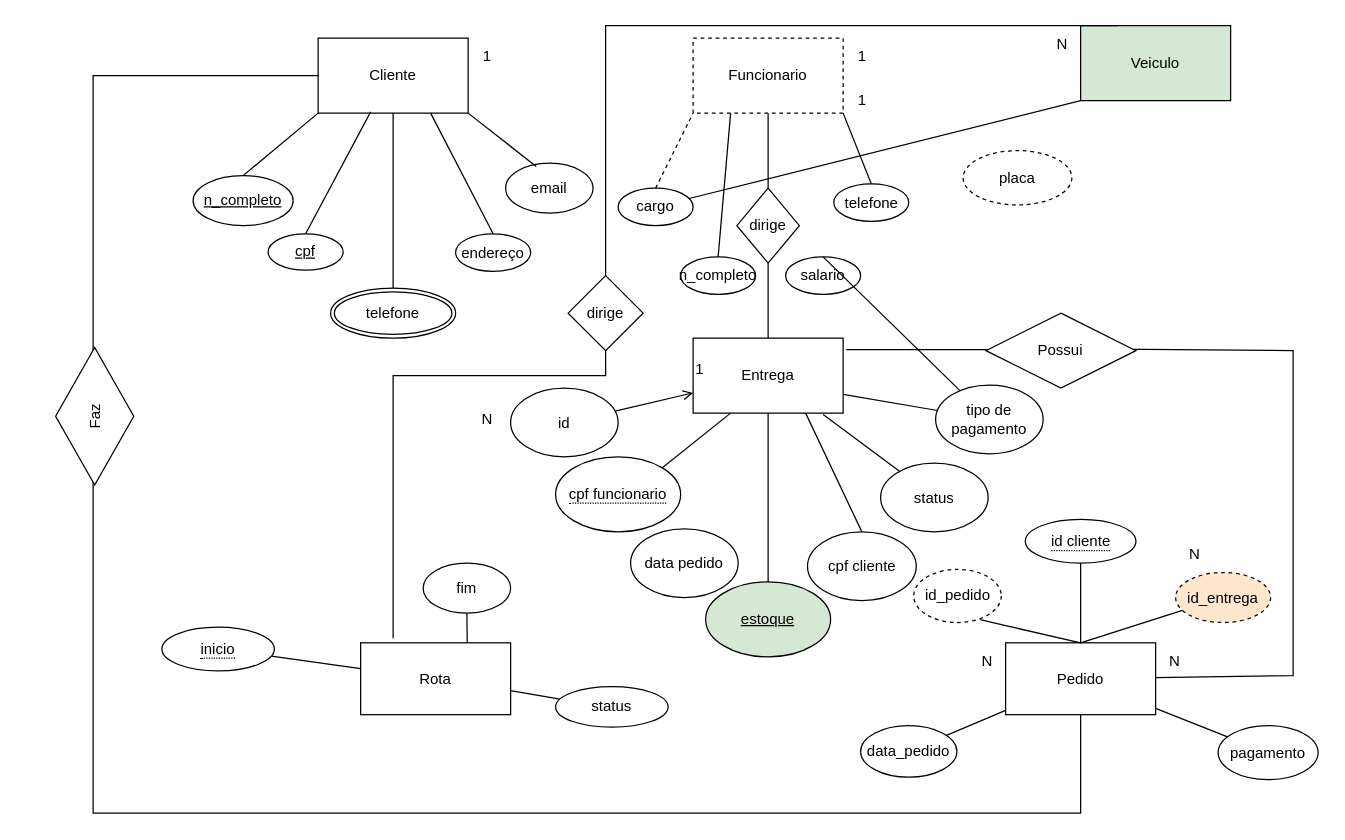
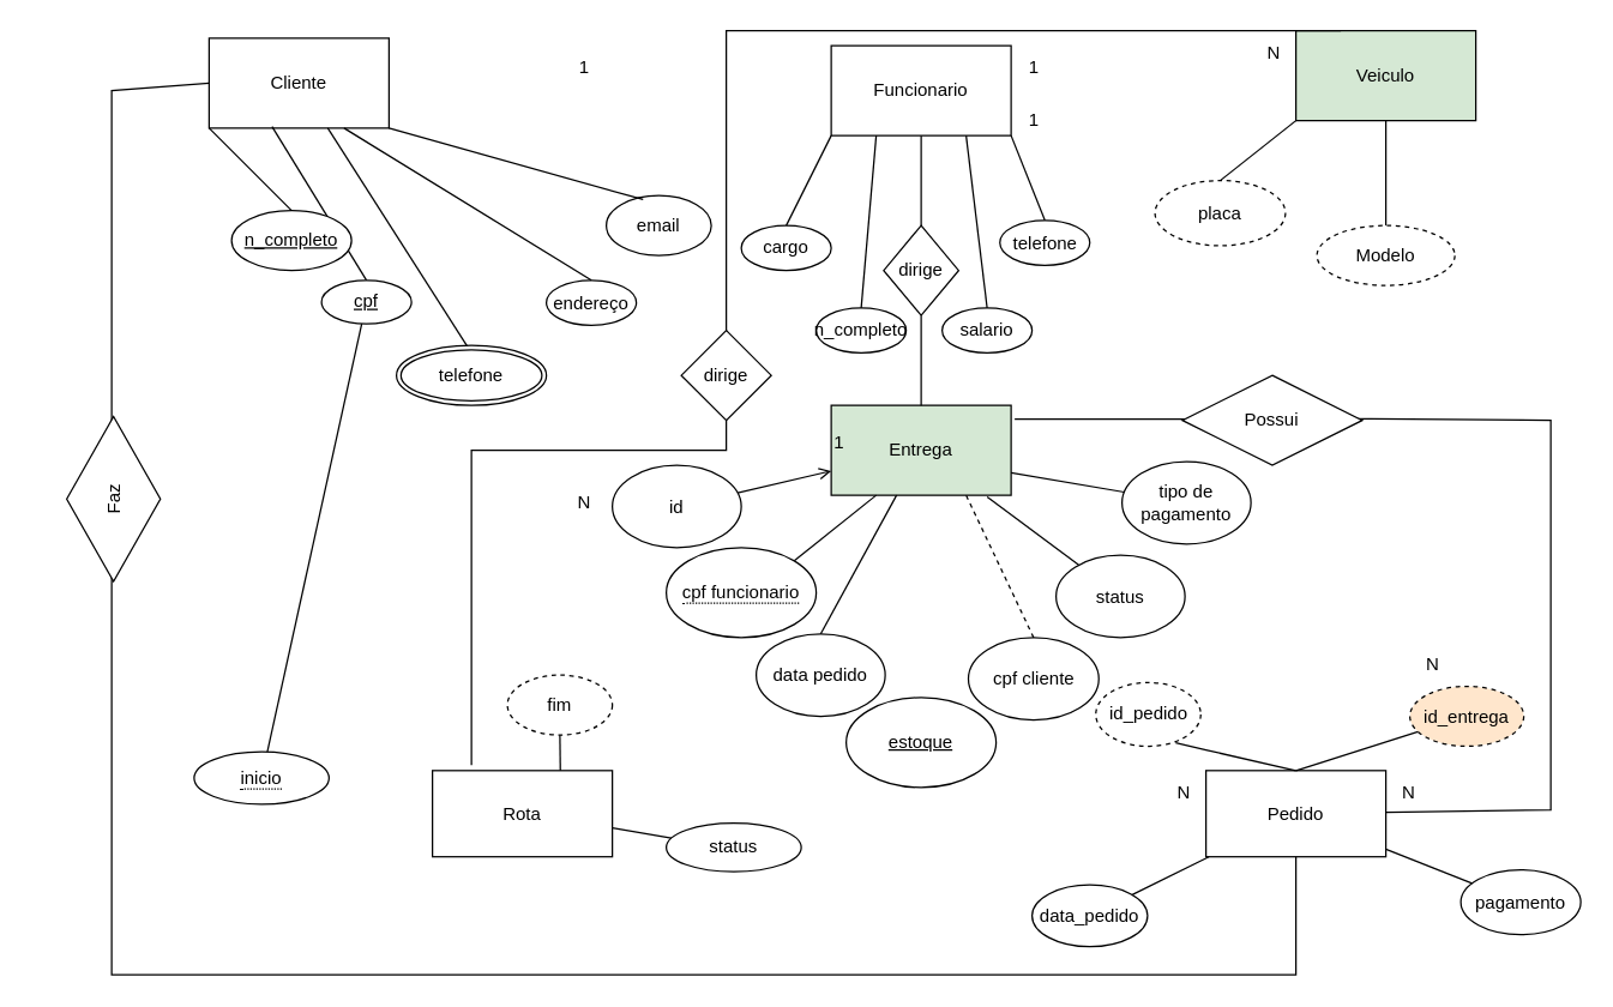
- <mxCell id="2" value="Cliente" style="rounded=0;whiteSpace=wrap;html=1;" parent="1" vertex="1"><mxGeometry x="254" y="30" width="120" height="60" as="geometry" /></mxCell>
+ <mxCell id="2" value="Cliente" style="rounded=0;whiteSpace=wrap;html=1;" parent="1" vertex="1"><mxGeometry x="139" y="25" width="120" height="60" as="geometry" /></mxCell>
- <mxCell id="3" value="Funcionario" style="rounded=0;whiteSpace=wrap;html=1;dashed=1;" parent="1" vertex="1"><mxGeometry x="554" y="30" width="120" height="60" as="geometry" /></mxCell>
+ <mxCell id="3" value="Funcionario" style="rounded=0;whiteSpace=wrap;html=1;" parent="1" vertex="1"><mxGeometry x="554" y="30" width="120" height="60" as="geometry" /></mxCell>
+ <mxCell id="29" value="" style="endArrow=none;html=1;rounded=0;exitX=0.5;exitY=1;exitDx=0;exitDy=0;entryX=0.5;entryY=0;entryDx=0;entryDy=0;" parent="1" source="4" target="63" edge="1"><mxGeometry width="50" height="50" relative="1" as="geometry"><mxPoint x="894" y="150" as="sourcePoint" /><mxPoint x="970" y="150" as="targetPoint" /></mxGeometry></mxCell>
- <mxCell id="28" value="" style="endArrow=none;html=1;rounded=0;exitX=0;exitY=1;exitDx=0;exitDy=0;" parent="1" source="4" target="13" edge="1"><mxGeometry width="50" height="50" relative="1" as="geometry"><mxPoint x="875" y="150" as="sourcePoint" /><mxPoint x="854" y="146.55" as="targetPoint" /></mxGeometry></mxCell>
+ <mxCell id="28" value="" style="endArrow=none;html=1;rounded=0;exitX=0;exitY=1;exitDx=0;exitDy=0;entryX=0.5;entryY=0;entryDx=0;entryDy=0;" parent="1" source="4" target="62" edge="1"><mxGeometry width="50" height="50" relative="1" as="geometry"><mxPoint x="875" y="150" as="sourcePoint" /><mxPoint x="854" y="146.55" as="targetPoint" /></mxGeometry></mxCell>
- <mxCell id="19" value="" style="endArrow=none;html=1;rounded=0;exitX=0.5;exitY=0;exitDx=0;exitDy=0;entryX=0;entryY=1;entryDx=0;entryDy=0;dashed=1;" parent="1" source="13" target="3" edge="1"><mxGeometry width="50" height="50" relative="1" as="geometry"><mxPoint x="618" y="220" as="sourcePoint" /><mxPoint x="624" y="150" as="targetPoint" /></mxGeometry></mxCell>
+ <mxCell id="19" value="" style="endArrow=none;html=1;rounded=0;exitX=0.5;exitY=0;exitDx=0;exitDy=0;entryX=0;entryY=1;entryDx=0;entryDy=0;" parent="1" source="13" target="3" edge="1"><mxGeometry width="50" height="50" relative="1" as="geometry"><mxPoint x="618" y="220" as="sourcePoint" /><mxPoint x="624" y="150" as="targetPoint" /></mxGeometry></mxCell>
+ <mxCell id="63" value="Modelo" style="ellipse;whiteSpace=wrap;html=1;align=center;dashed=1;" parent="1" vertex="1"><mxGeometry x="878" y="150" width="92" height="40" as="geometry" /></mxCell>
- <mxCell id="20" value="" style="endArrow=none;html=1;rounded=0;exitX=0.5;exitY=0;exitDx=0;exitDy=0;" parent="1" source="15" target="27" edge="1"><mxGeometry width="50" height="50" relative="1" as="geometry"><mxPoint x="694" y="220" as="sourcePoint" /><mxPoint x="654" y="150" as="targetPoint" /></mxGeometry></mxCell>
+ <mxCell id="20" value="" style="endArrow=none;html=1;rounded=0;entryX=0.75;entryY=1;entryDx=0;entryDy=0;exitX=0.5;exitY=0;exitDx=0;exitDy=0;" parent="1" source="15" target="3" edge="1"><mxGeometry width="50" height="50" relative="1" as="geometry"><mxPoint x="694" y="220" as="sourcePoint" /><mxPoint x="654" y="150" as="targetPoint" /></mxGeometry></mxCell>
- <mxCell id="5" value="Entrega" style="rounded=0;whiteSpace=wrap;html=1;" parent="1" vertex="1"><mxGeometry x="554" y="270" width="120" height="60" as="geometry" /></mxCell>
+ <mxCell id="5" value="Entrega" style="rounded=0;whiteSpace=wrap;html=1;fillColor=#d5e8d4;" parent="1" vertex="1"><mxGeometry x="554" y="270" width="120" height="60" as="geometry" /></mxCell>
+ <mxCell id="34" value="" style="endArrow=none;html=1;rounded=0;exitX=0.5;exitY=0;exitDx=0;exitDy=0;" parent="1" source="24" target="5" edge="1"><mxGeometry width="50" height="50" relative="1" as="geometry"><mxPoint x="671" y="615" as="sourcePoint" /><mxPoint x="737" y="588" as="targetPoint" /></mxGeometry></mxCell>
- <mxCell id="36" value="" style="endArrow=none;html=1;rounded=0;exitX=0.5;exitY=0;exitDx=0;exitDy=0;entryX=0.75;entryY=1;entryDx=0;entryDy=0;" parent="1" source="26" target="5" edge="1"><mxGeometry width="50" height="50" relative="1" as="geometry"><mxPoint x="776" y="850" as="sourcePoint" /><mxPoint x="791" y="826" as="targetPoint" /></mxGeometry></mxCell>
+ <mxCell id="36" value="" style="endArrow=none;html=1;rounded=0;exitX=0.5;exitY=0;exitDx=0;exitDy=0;entryX=0.75;entryY=1;entryDx=0;entryDy=0;dashed=1;" parent="1" source="26" target="5" edge="1"><mxGeometry width="50" height="50" relative="1" as="geometry"><mxPoint x="776" y="850" as="sourcePoint" /><mxPoint x="791" y="826" as="targetPoint" /></mxGeometry></mxCell>
- <mxCell id="37" value="" style="endArrow=none;html=1;rounded=0;entryX=0.5;entryY=1;entryDx=0;entryDy=0;" parent="1" source="46" target="5" edge="1"><mxGeometry width="50" height="50" relative="1" as="geometry"><mxPoint x="737" y="820" as="sourcePoint" /><mxPoint x="804" y="590" as="targetPoint" /></mxGeometry></mxCell>
- <mxCell id="57" value="&lt;span style=&quot;border-bottom: 1px dotted&quot;&gt;id cliente&lt;/span&gt;" style="ellipse;whiteSpace=wrap;html=1;align=center;" parent="1" vertex="1"><mxGeometry x="819.75" y="415" width="88.5" height="35" as="geometry" /></mxCell>
- <mxCell id="22" value="fim" style="ellipse;whiteSpace=wrap;html=1;" parent="1" vertex="1"><mxGeometry x="338" y="450" width="70" height="40" as="geometry" /></mxCell>
+ <mxCell id="22" value="fim" style="ellipse;whiteSpace=wrap;html=1;dashed=1;" parent="1" vertex="1"><mxGeometry x="338" y="450" width="70" height="40" as="geometry" /></mxCell>
- <mxCell id="60" value="" style="endArrow=none;html=1;rounded=0;exitX=0.5;exitY=1;exitDx=0;exitDy=0;entryX=0.5;entryY=0;entryDx=0;entryDy=0;" parent="1" source="57" target="53" edge="1"><mxGeometry width="50" height="50" relative="1" as="geometry"><mxPoint x="704" y="430" as="sourcePoint" /><mxPoint x="544" y="210" as="targetPoint" /></mxGeometry></mxCell>
- <mxCell id="46" value="estoque" style="ellipse;whiteSpace=wrap;html=1;align=center;fontStyle=4;fillColor=#d5e8d4;" parent="1" vertex="1"><mxGeometry x="564" y="465" width="100" height="60" as="geometry" /></mxCell>
+ <mxCell id="46" value="estoque" style="ellipse;whiteSpace=wrap;html=1;align=center;fontStyle=4;" parent="1" vertex="1"><mxGeometry x="564" y="465" width="100" height="60" as="geometry" /></mxCell>
- <mxCell id="31" value="" style="endArrow=none;html=1;rounded=0;" parent="1" source="48" target="69" edge="1"><mxGeometry width="50" height="50" relative="1" as="geometry"><mxPoint x="329" y="605" as="sourcePoint" /><mxPoint x="314" y="638.5" as="targetPoint" /></mxGeometry></mxCell>
+ <mxCell id="31" value="" style="endArrow=none;html=1;rounded=0;" parent="1" source="48" target="45" edge="1"><mxGeometry width="50" height="50" relative="1" as="geometry"><mxPoint x="329" y="605" as="sourcePoint" /><mxPoint x="314" y="638.5" as="targetPoint" /></mxGeometry></mxCell>
- <mxCell id="55" value="data_pedido" style="ellipse;whiteSpace=wrap;html=1;align=center;" parent="1" vertex="1"><mxGeometry x="688" y="580" width="77" height="41.25" as="geometry" /></mxCell>
+ <mxCell id="55" value="data_pedido" style="ellipse;whiteSpace=wrap;html=1;align=center;" parent="1" vertex="1"><mxGeometry x="688" y="590" width="77" height="41.25" as="geometry" /></mxCell>
